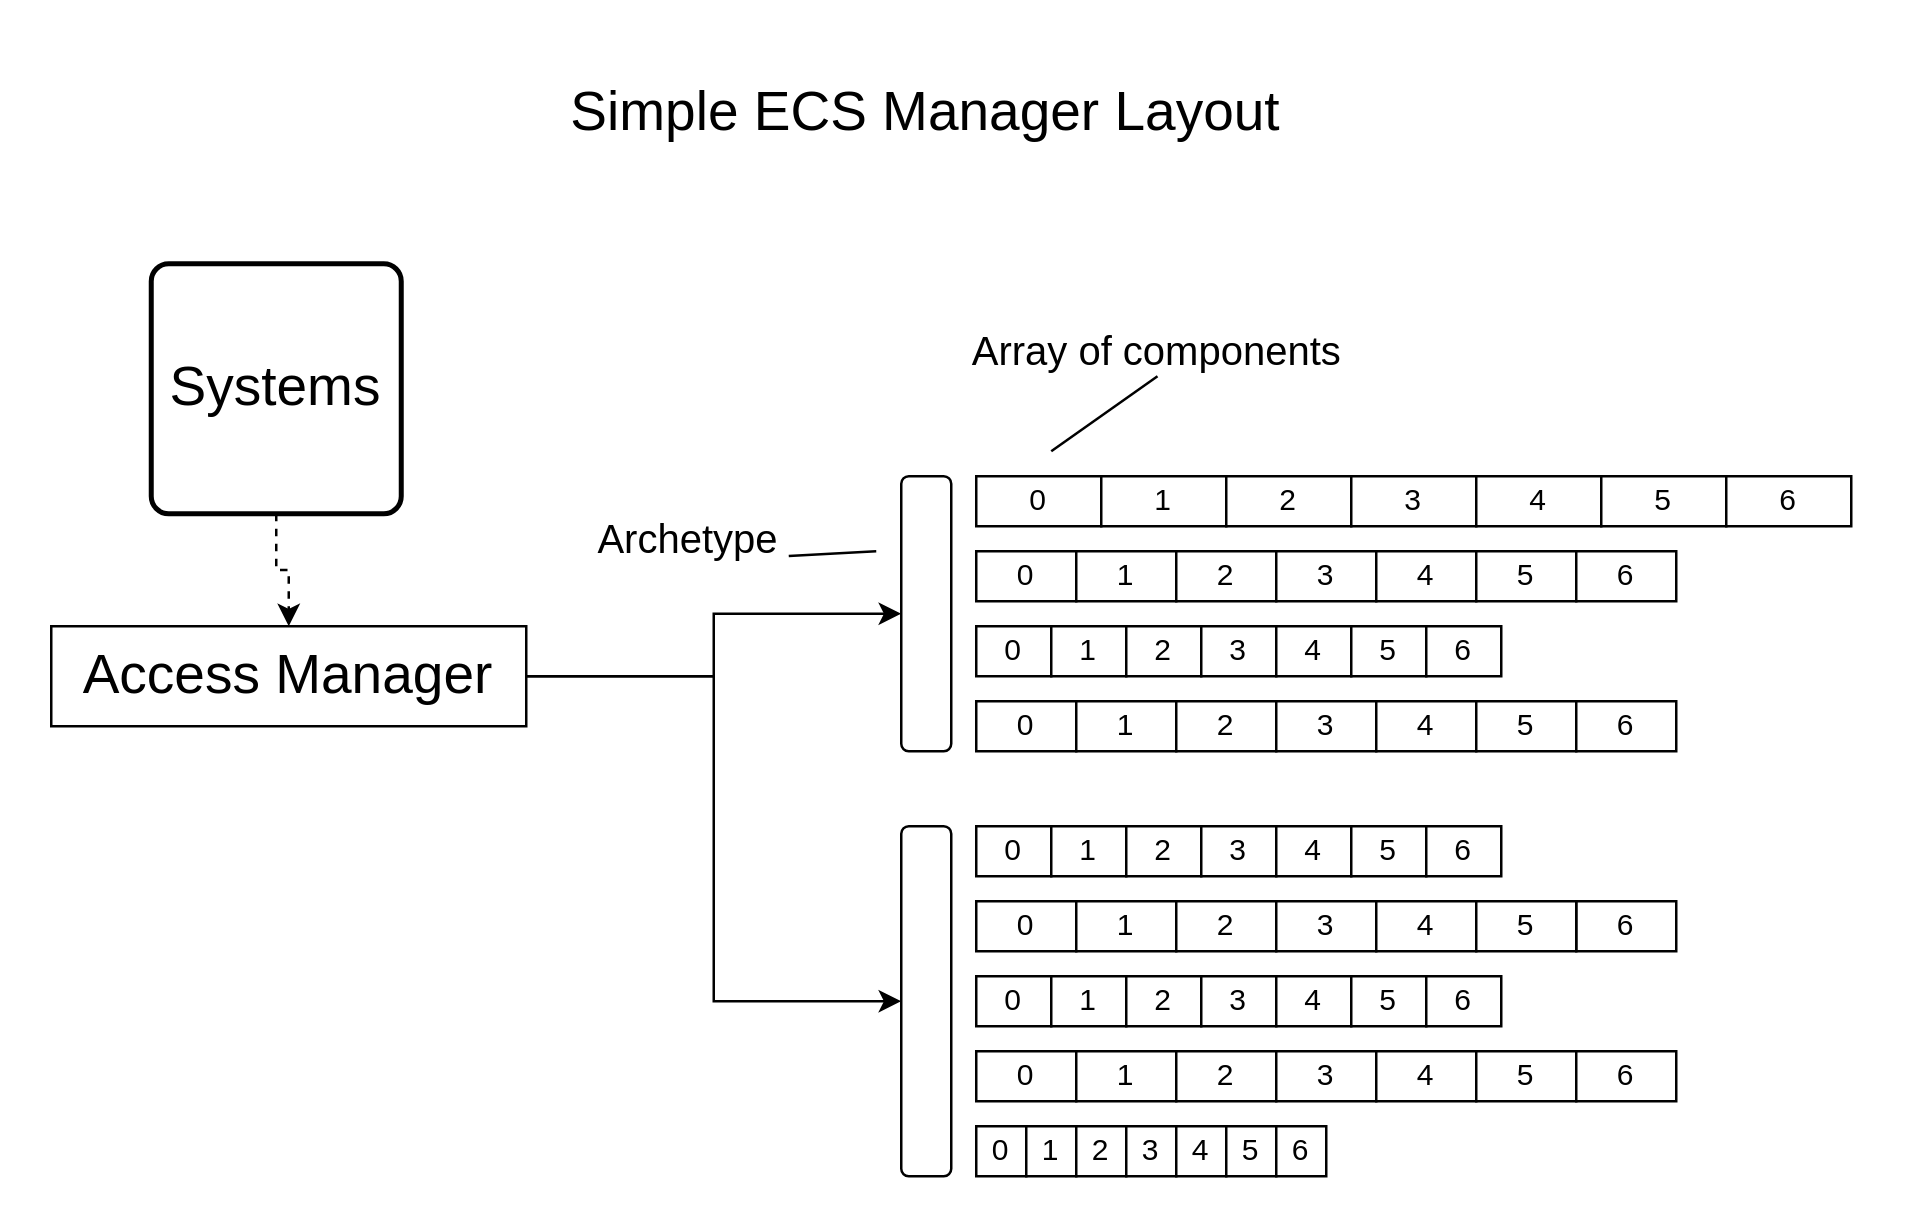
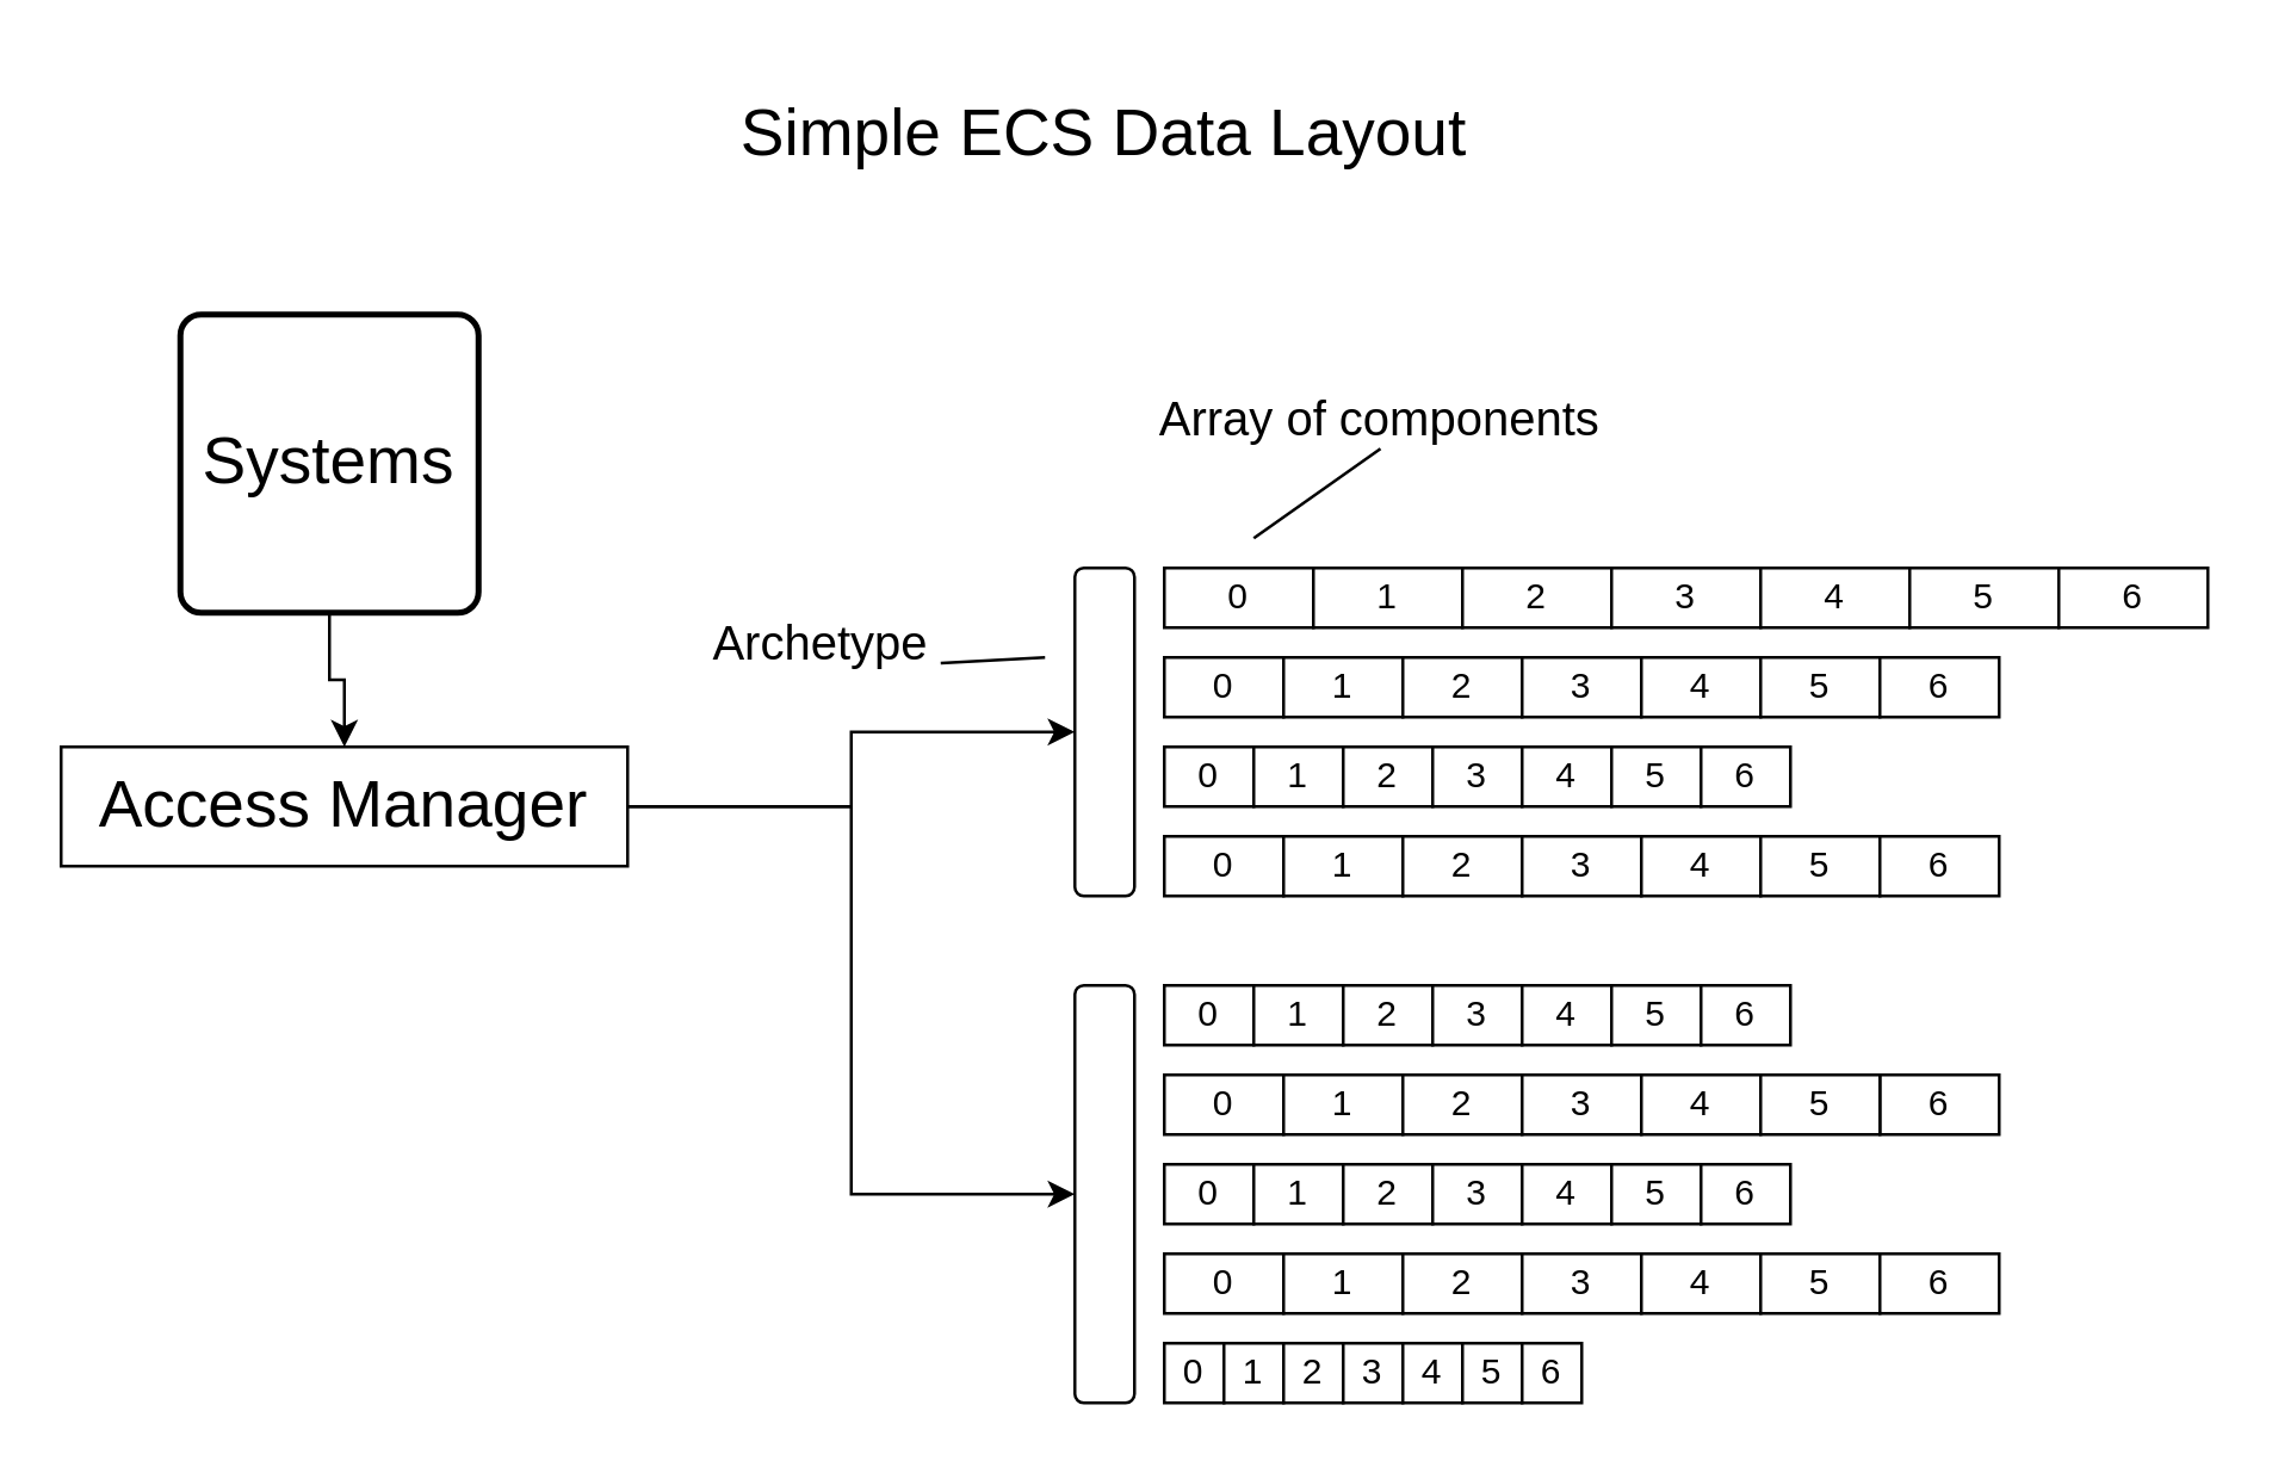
- <mxCell id="69" value="Simple ECS Manager Layout" style="text;html=1;strokeColor=none;fillColor=none;align=center;verticalAlign=middle;whiteSpace=wrap;rounded=0;fontSize=22;" parent="1" vertex="1"><mxGeometry x="170" y="20" width="400" height="50" as="geometry" /></mxCell>
+ <mxCell id="69" value="Simple ECS Data Layout" style="text;html=1;strokeColor=none;fillColor=none;align=center;verticalAlign=middle;whiteSpace=wrap;rounded=0;fontSize=22;" parent="1" vertex="1"><mxGeometry x="170" y="20" width="400" height="50" as="geometry" /></mxCell>
- <mxCell id="75" style="edgeStyle=orthogonalEdgeStyle;rounded=0;orthogonalLoop=1;jettySize=auto;html=1;exitX=0.5;exitY=1;exitDx=0;exitDy=0;entryX=0.5;entryY=0;entryDx=0;entryDy=0;fontSize=22;dashed=1;" parent="1" source="76" target="72" edge="1"><mxGeometry relative="1" as="geometry" /></mxCell>
+ <mxCell id="75" style="edgeStyle=orthogonalEdgeStyle;rounded=0;orthogonalLoop=1;jettySize=auto;html=1;exitX=0.5;exitY=1;exitDx=0;exitDy=0;entryX=0.5;entryY=0;entryDx=0;entryDy=0;fontSize=22;" parent="1" source="76" target="72" edge="1"><mxGeometry relative="1" as="geometry" /></mxCell>
